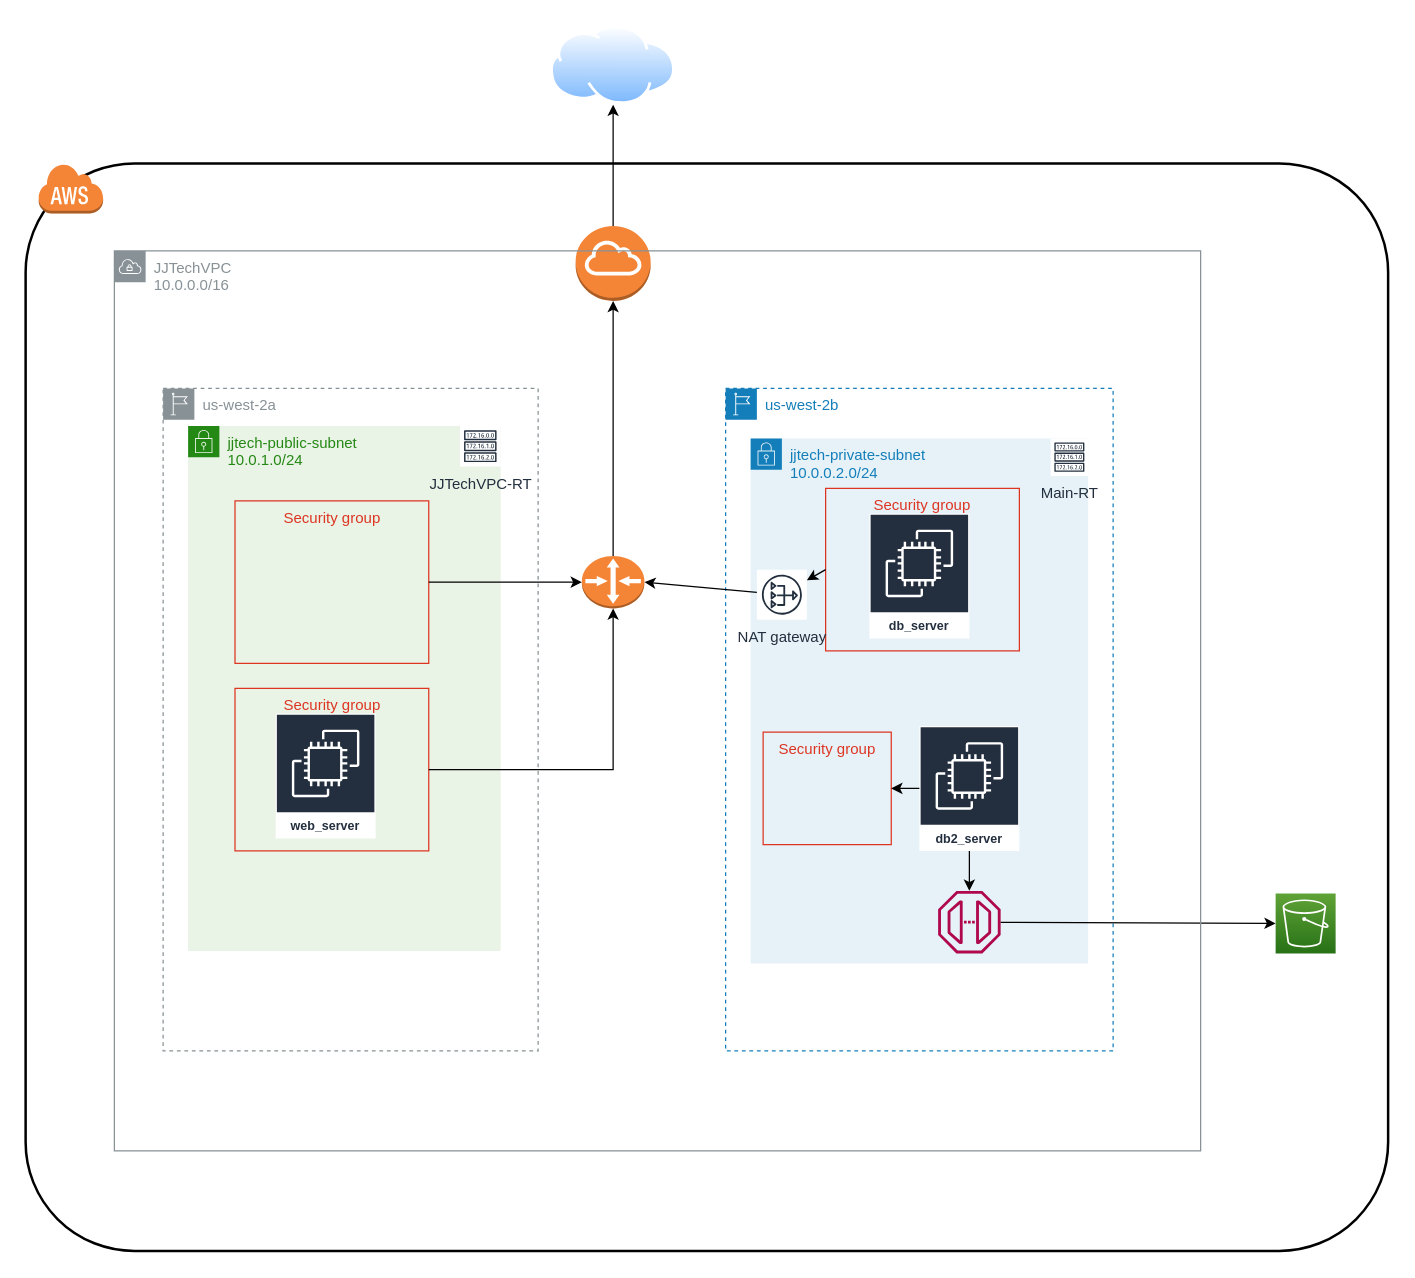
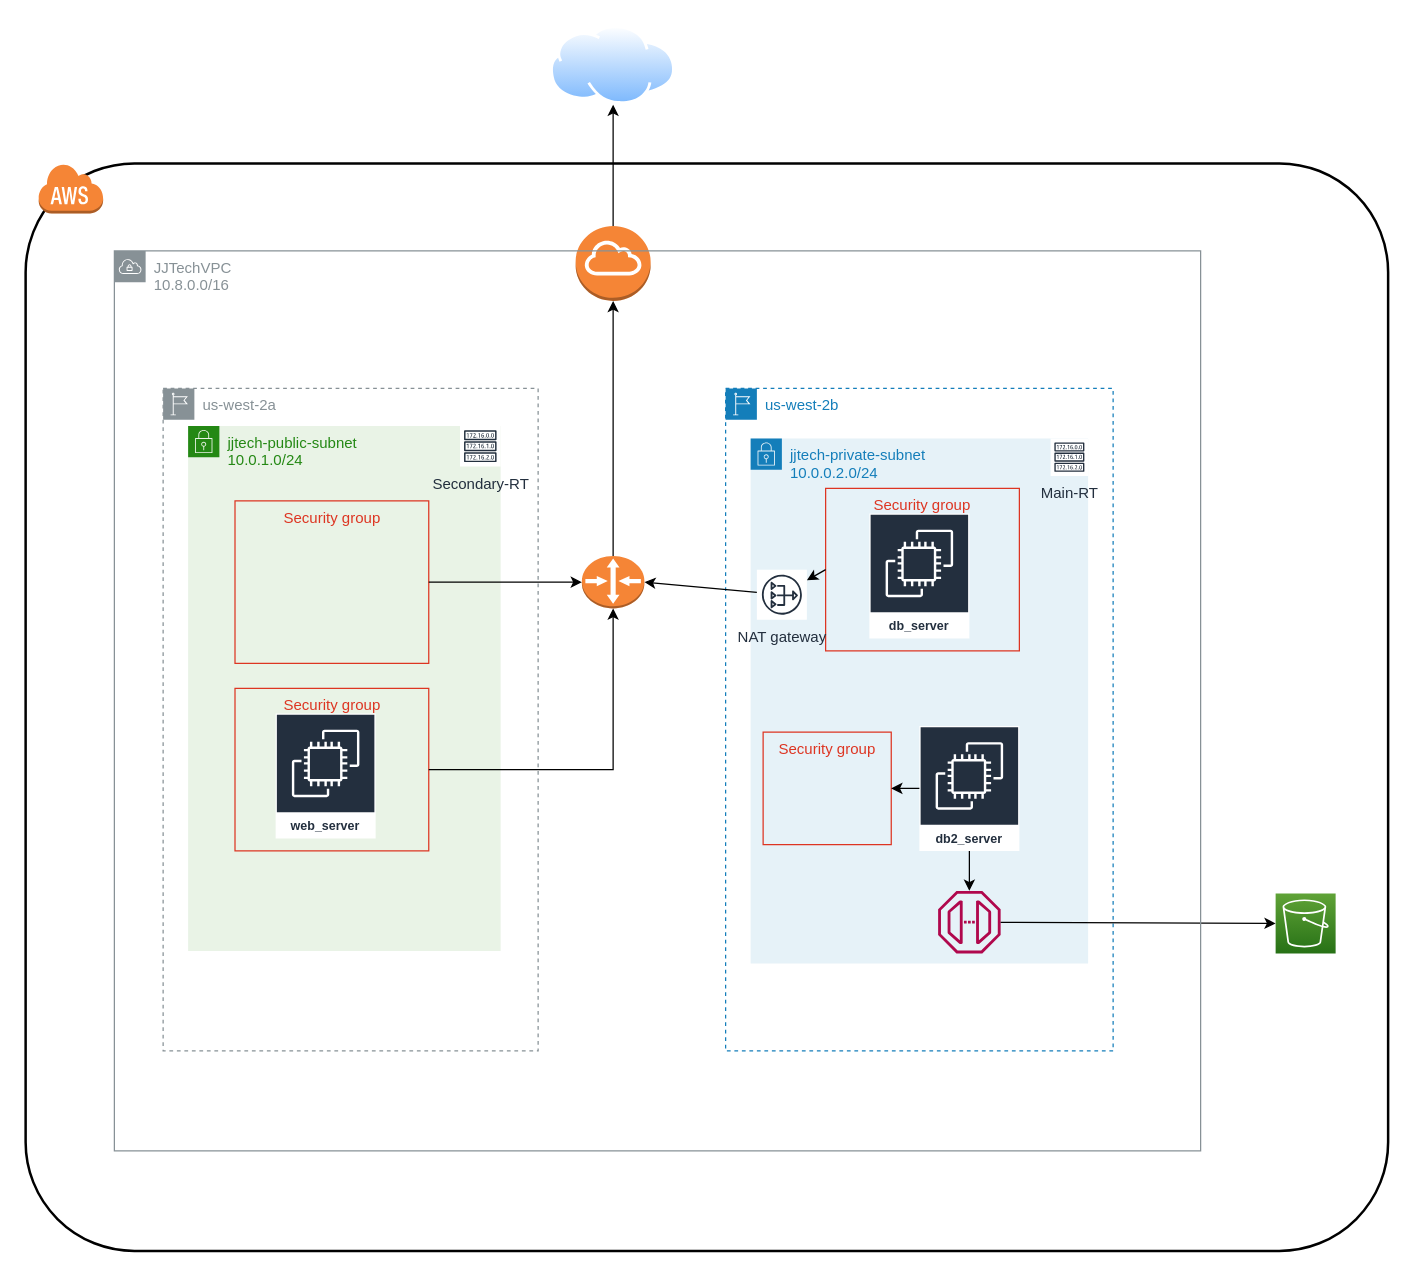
- <mxCell id="32" value="JJTechVPC&lt;br&gt;10.0.0.0/16" style="sketch=0;outlineConnect=0;gradientColor=none;html=1;whiteSpace=wrap;fontSize=12;fontStyle=0;shape=mxgraph.aws4.group;grIcon=mxgraph.aws4.group_vpc;strokeColor=#879196;fillColor=none;verticalAlign=top;align=left;spacingLeft=30;fontColor=#879196;dashed=0;" vertex="1" parent="1"><mxGeometry x="91" y="200" width="869" height="720" as="geometry" /></mxCell>
+ <mxCell id="32" value="JJTechVPC&lt;br&gt;10.8.0.0/16" style="sketch=0;outlineConnect=0;gradientColor=none;html=1;whiteSpace=wrap;fontSize=12;fontStyle=0;shape=mxgraph.aws4.group;grIcon=mxgraph.aws4.group_vpc;strokeColor=#879196;fillColor=none;verticalAlign=top;align=left;spacingLeft=30;fontColor=#879196;dashed=0;" vertex="1" parent="1"><mxGeometry x="91" y="200" width="869" height="720" as="geometry" /></mxCell>
- <mxCell id="19" value="JJTechVPC-RT" style="sketch=0;outlineConnect=0;fontColor=#232F3E;gradientColor=none;strokeColor=#232F3E;fillColor=#ffffff;dashed=0;verticalLabelPosition=bottom;verticalAlign=top;align=center;html=1;fontSize=12;fontStyle=0;aspect=fixed;shape=mxgraph.aws4.resourceIcon;resIcon=mxgraph.aws4.route_table;" vertex="1" parent="16"><mxGeometry x="217.5" width="32.5" height="32.5" as="geometry" /></mxCell>
+ <mxCell id="19" value="Secondary-RT" style="sketch=0;outlineConnect=0;fontColor=#232F3E;gradientColor=none;strokeColor=#232F3E;fillColor=#ffffff;dashed=0;verticalLabelPosition=bottom;verticalAlign=top;align=center;html=1;fontSize=12;fontStyle=0;aspect=fixed;shape=mxgraph.aws4.resourceIcon;resIcon=mxgraph.aws4.route_table;" vertex="1" parent="16"><mxGeometry x="217.5" width="32.5" height="32.5" as="geometry" /></mxCell>
